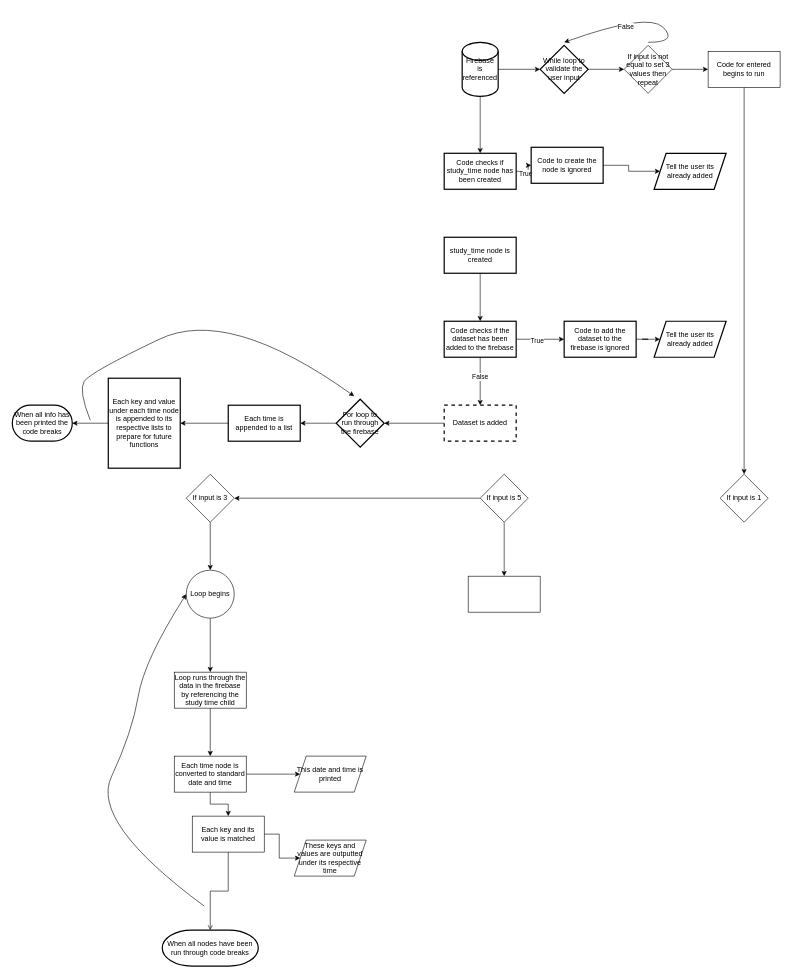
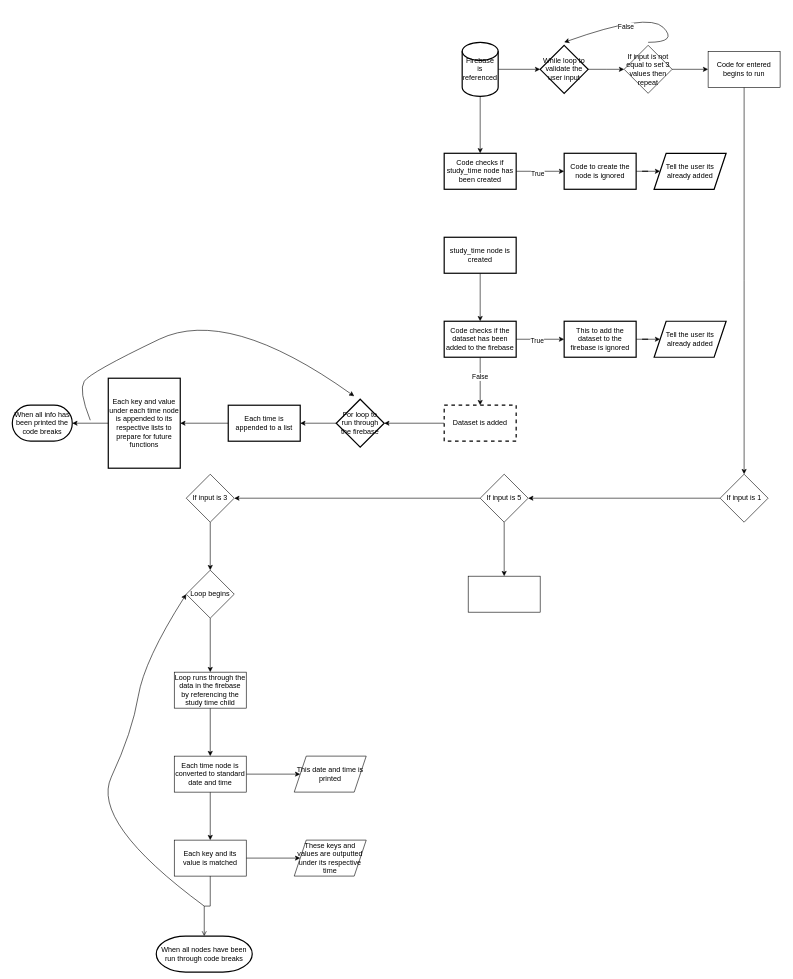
- <mxCell id="11" value="Code to create the node is ignored" style="whiteSpace=wrap;html=1;strokeWidth=2;" vertex="1" parent="1"><mxGeometry x="885" y="245" width="120" height="60" as="geometry" /></mxCell>
+ <mxCell id="11" value="Code to create the node is ignored" style="whiteSpace=wrap;html=1;strokeWidth=2;" vertex="1" parent="1"><mxGeometry x="940" y="255" width="120" height="60" as="geometry" /></mxCell>
- <mxCell id="20" value="Code to add the dataset to the firebase is ignored" style="whiteSpace=wrap;html=1;strokeWidth=2;" vertex="1" parent="1"><mxGeometry x="940" y="535" width="120" height="60" as="geometry" /></mxCell>
+ <mxCell id="20" value="This to add the dataset to the firebase is ignored" style="whiteSpace=wrap;html=1;strokeWidth=2;" vertex="1" parent="1"><mxGeometry x="940" y="535" width="120" height="60" as="geometry" /></mxCell>
+ <mxCell id="29" value="" style="edgeStyle=orthogonalEdgeStyle;rounded=0;orthogonalLoop=1;jettySize=auto;html=1;" edge="1" parent="1" source="30" target="33"><mxGeometry relative="1" as="geometry" /></mxCell>
- <mxCell id="45" value="Loop begins" style="ellipse;whiteSpace=wrap;html=1;" vertex="1" parent="1"><mxGeometry x="310" y="950" width="80" height="80" as="geometry" /></mxCell>
+ <mxCell id="45" value="Loop begins" style="rhombus;whiteSpace=wrap;html=1;" vertex="1" parent="1"><mxGeometry x="310" y="950" width="80" height="80" as="geometry" /></mxCell>
- <mxCell id="53" value="Each key and its value is matched" style="whiteSpace=wrap;html=1;" vertex="1" parent="1"><mxGeometry x="320" y="1360" width="120" height="60" as="geometry" /></mxCell>
+ <mxCell id="53" value="Each key and its value is matched" style="whiteSpace=wrap;html=1;" vertex="1" parent="1"><mxGeometry x="290" y="1400" width="120" height="60" as="geometry" /></mxCell>
- <mxCell id="55" value="When all nodes have been run through code breaks" style="strokeWidth=2;html=1;shape=mxgraph.flowchart.terminator;whiteSpace=wrap;" vertex="1" parent="1"><mxGeometry x="270" y="1550" width="160" height="60" as="geometry" /></mxCell>
+ <mxCell id="55" value="When all nodes have been run through code breaks" style="strokeWidth=2;html=1;shape=mxgraph.flowchart.terminator;whiteSpace=wrap;" vertex="1" parent="1"><mxGeometry x="260" y="1560" width="160" height="60" as="geometry" /></mxCell>
